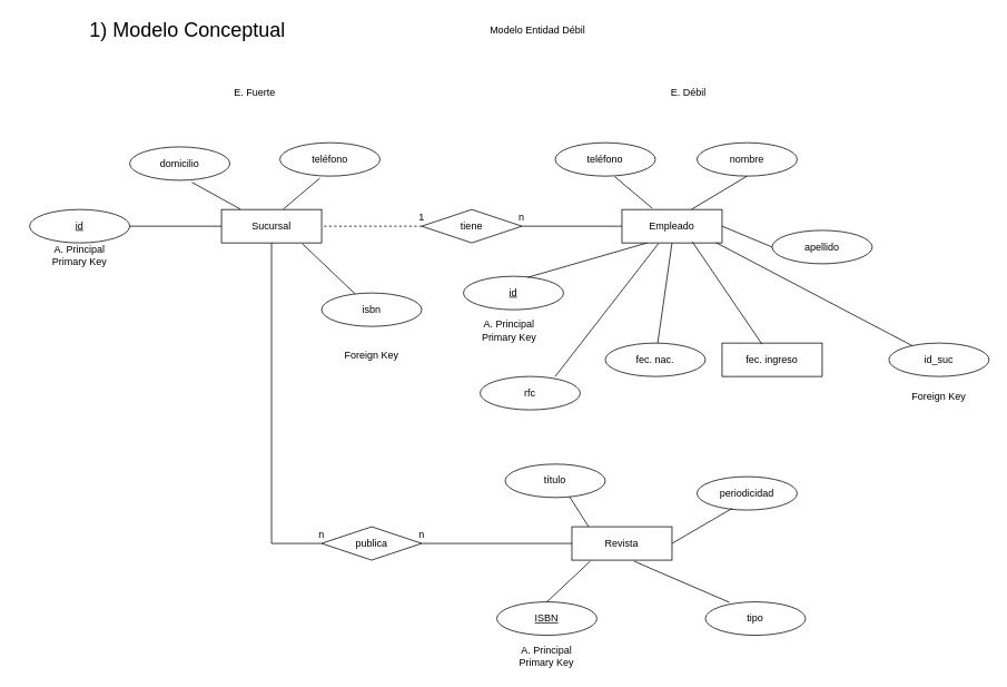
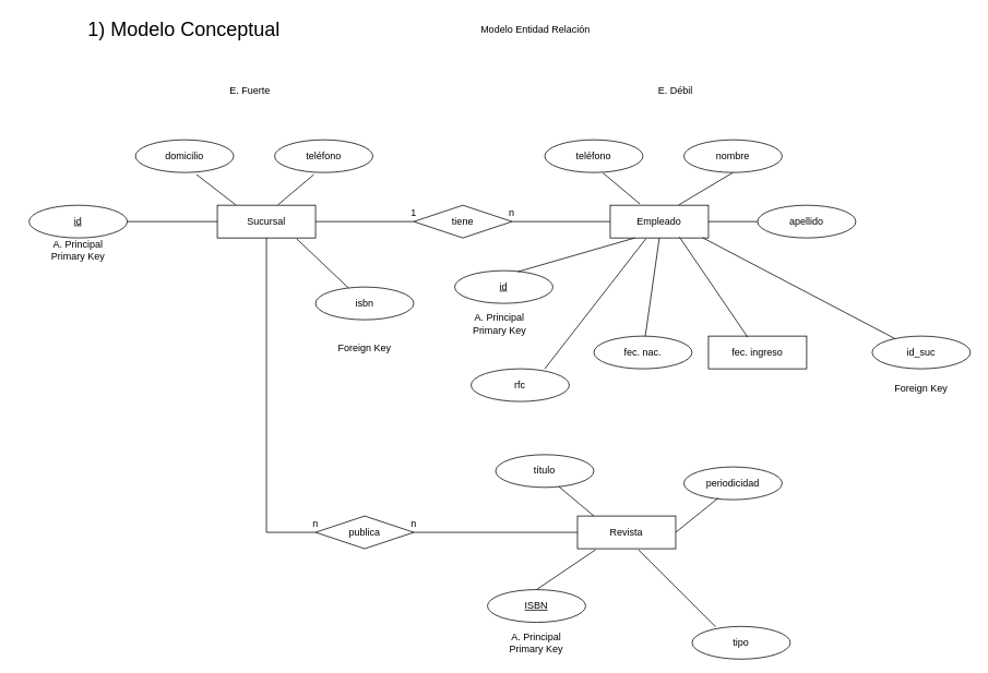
- <mxCell id="12" value="Modelo Entidad Débil" style="text;html=1;align=left;verticalAlign=middle;whiteSpace=wrap;rounded=0;" parent="1" vertex="1"><mxGeometry x="585" y="20" width="190" height="30" as="geometry" /></mxCell>
+ <mxCell id="12" value="Modelo Entidad Relación" style="text;html=1;align=left;verticalAlign=middle;whiteSpace=wrap;rounded=0;" parent="1" vertex="1"><mxGeometry x="585" y="20" width="190" height="30" as="geometry" /></mxCell>
- <mxCell id="4" value="domicilio" style="ellipse;whiteSpace=wrap;html=1;" parent="1" vertex="1"><mxGeometry x="155" y="175" width="120" height="40" as="geometry" /></mxCell>
+ <mxCell id="4" value="domicilio" style="ellipse;whiteSpace=wrap;html=1;" parent="1" vertex="1"><mxGeometry x="165" y="170" width="120" height="40" as="geometry" /></mxCell>
- <mxCell id="13" style="edgeStyle=orthogonalEdgeStyle;rounded=0;orthogonalLoop=1;jettySize=auto;html=1;entryX=1;entryY=0.5;entryDx=0;entryDy=0;endArrow=none;startFill=0;dashed=1;" parent="1" source="15" target="3" edge="1"><mxGeometry relative="1" as="geometry" /></mxCell>
+ <mxCell id="13" style="edgeStyle=orthogonalEdgeStyle;rounded=0;orthogonalLoop=1;jettySize=auto;html=1;entryX=1;entryY=0.5;entryDx=0;entryDy=0;endArrow=none;startFill=0;" parent="1" source="15" target="3" edge="1"><mxGeometry relative="1" as="geometry" /></mxCell>
- <mxCell id="9" value="apellido" style="ellipse;whiteSpace=wrap;html=1;" parent="1" vertex="1"><mxGeometry x="925" y="275" width="120" height="40" as="geometry" /></mxCell>
+ <mxCell id="9" value="apellido" style="ellipse;whiteSpace=wrap;html=1;" parent="1" vertex="1"><mxGeometry x="925" y="250" width="120" height="40" as="geometry" /></mxCell>
- <mxCell id="31" value="Revista" style="rounded=0;whiteSpace=wrap;html=1;" parent="1" vertex="1"><mxGeometry x="685" y="630" width="120" height="40" as="geometry" /></mxCell>
+ <mxCell id="31" value="Revista" style="rounded=0;whiteSpace=wrap;html=1;" parent="1" vertex="1"><mxGeometry x="705" y="630" width="120" height="40" as="geometry" /></mxCell>
- <mxCell id="35" value="tipo" style="ellipse;whiteSpace=wrap;html=1;" parent="1" vertex="1"><mxGeometry x="845" y="720" width="120" height="40" as="geometry" /></mxCell>
+ <mxCell id="35" value="tipo" style="ellipse;whiteSpace=wrap;html=1;" parent="1" vertex="1"><mxGeometry x="845" y="765" width="120" height="40" as="geometry" /></mxCell>
